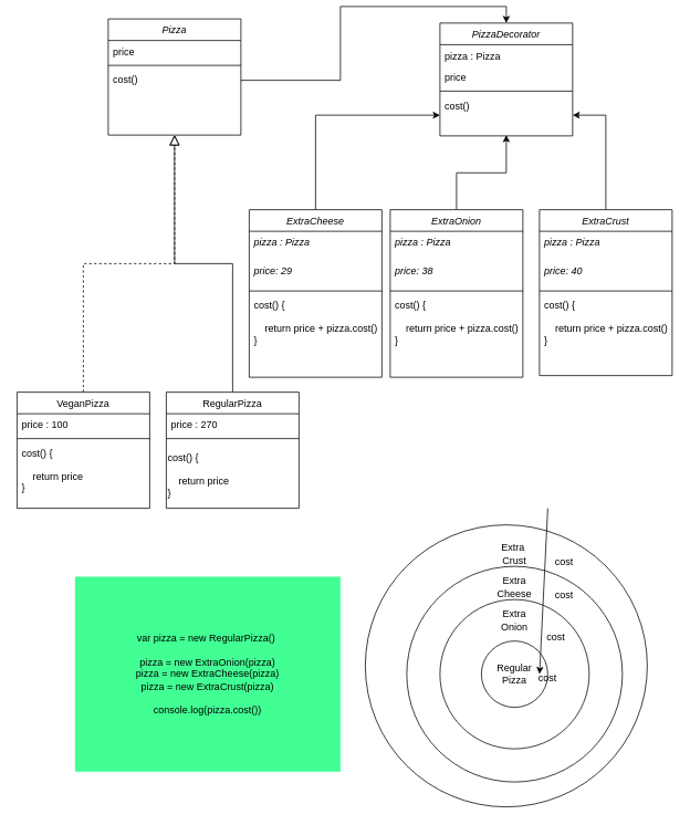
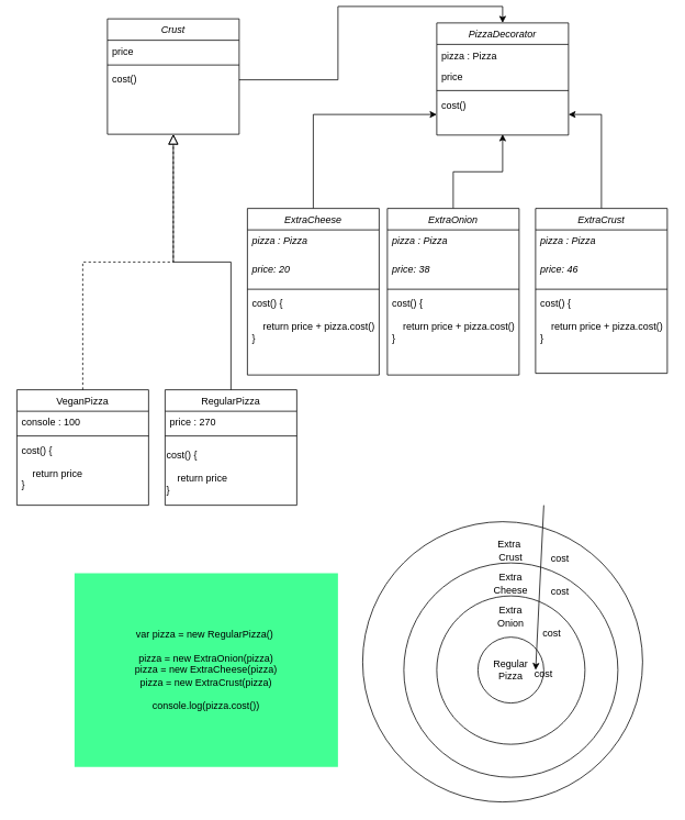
- <mxCell id="2" value="Pizza" style="swimlane;fontStyle=2;align=center;verticalAlign=top;childLayout=stackLayout;horizontal=1;startSize=26;horizontalStack=0;resizeParent=1;resizeLast=0;collapsible=1;marginBottom=0;rounded=0;shadow=0;strokeWidth=1;" vertex="1" parent="1"><mxGeometry x="130" y="20" width="160" height="140" as="geometry"><mxRectangle x="140" y="40" width="160" height="26" as="alternateBounds" /></mxGeometry></mxCell>
+ <mxCell id="2" value="Crust" style="swimlane;fontStyle=2;align=center;verticalAlign=top;childLayout=stackLayout;horizontal=1;startSize=26;horizontalStack=0;resizeParent=1;resizeLast=0;collapsible=1;marginBottom=0;rounded=0;shadow=0;strokeWidth=1;" vertex="1" parent="1"><mxGeometry x="130" y="20" width="160" height="140" as="geometry"><mxRectangle x="140" y="40" width="160" height="26" as="alternateBounds" /></mxGeometry></mxCell>
- <mxCell id="24" value="price: 29" style="text;strokeColor=none;fillColor=none;align=left;verticalAlign=top;spacingLeft=4;spacingRight=4;overflow=hidden;rotatable=0;points=[[0,0.5],[1,0.5]];portConstraint=eastwest;fontStyle=2" vertex="1" parent="22"><mxGeometry y="60" width="160" height="34" as="geometry" /></mxCell>
+ <mxCell id="24" value="price: 20" style="text;strokeColor=none;fillColor=none;align=left;verticalAlign=top;spacingLeft=4;spacingRight=4;overflow=hidden;rotatable=0;points=[[0,0.5],[1,0.5]];portConstraint=eastwest;fontStyle=2" vertex="1" parent="22"><mxGeometry y="60" width="160" height="34" as="geometry" /></mxCell>
- <mxCell id="36" value="price: 40" style="text;strokeColor=none;fillColor=none;align=left;verticalAlign=top;spacingLeft=4;spacingRight=4;overflow=hidden;rotatable=0;points=[[0,0.5],[1,0.5]];portConstraint=eastwest;fontStyle=2" vertex="1" parent="34"><mxGeometry y="60" width="160" height="34" as="geometry" /></mxCell>
+ <mxCell id="36" value="price: 46" style="text;strokeColor=none;fillColor=none;align=left;verticalAlign=top;spacingLeft=4;spacingRight=4;overflow=hidden;rotatable=0;points=[[0,0.5],[1,0.5]];portConstraint=eastwest;fontStyle=2" vertex="1" parent="34"><mxGeometry y="60" width="160" height="34" as="geometry" /></mxCell>
- <mxCell id="7" value="price : 100" style="text;align=left;verticalAlign=top;spacingLeft=4;spacingRight=4;overflow=hidden;rotatable=0;points=[[0,0.5],[1,0.5]];portConstraint=eastwest;" vertex="1" parent="6"><mxGeometry y="26" width="160" height="26" as="geometry" /></mxCell>
+ <mxCell id="7" value="console : 100" style="text;align=left;verticalAlign=top;spacingLeft=4;spacingRight=4;overflow=hidden;rotatable=0;points=[[0,0.5],[1,0.5]];portConstraint=eastwest;" vertex="1" parent="6"><mxGeometry y="26" width="160" height="26" as="geometry" /></mxCell>
